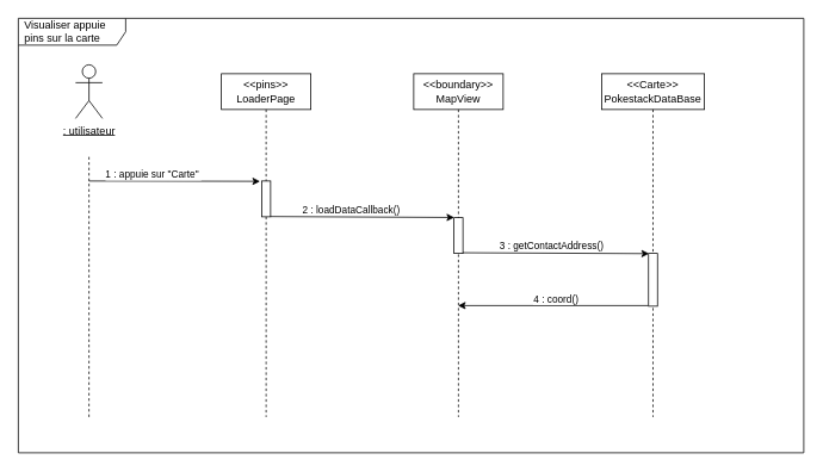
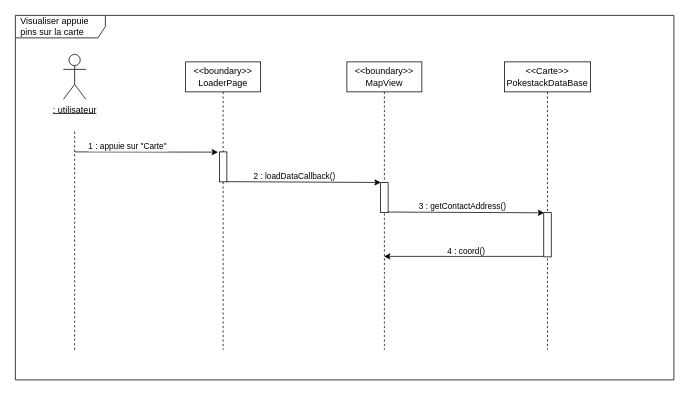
- <mxCell id="11" value="&amp;lt;&amp;lt;pins&amp;gt;&amp;gt;&lt;br&gt;LoaderPage" style="shape=umlLifeline;perimeter=lifelinePerimeter;whiteSpace=wrap;html=1;container=1;collapsible=0;recursiveResize=0;outlineConnect=0;" vertex="1" parent="1"><mxGeometry x="247" y="82" width="100" height="384" as="geometry" /></mxCell>
+ <mxCell id="11" value="&amp;lt;&amp;lt;boundary&amp;gt;&amp;gt;&lt;br&gt;LoaderPage" style="shape=umlLifeline;perimeter=lifelinePerimeter;whiteSpace=wrap;html=1;container=1;collapsible=0;recursiveResize=0;outlineConnect=0;" vertex="1" parent="1"><mxGeometry x="247" y="82" width="100" height="384" as="geometry" /></mxCell>
